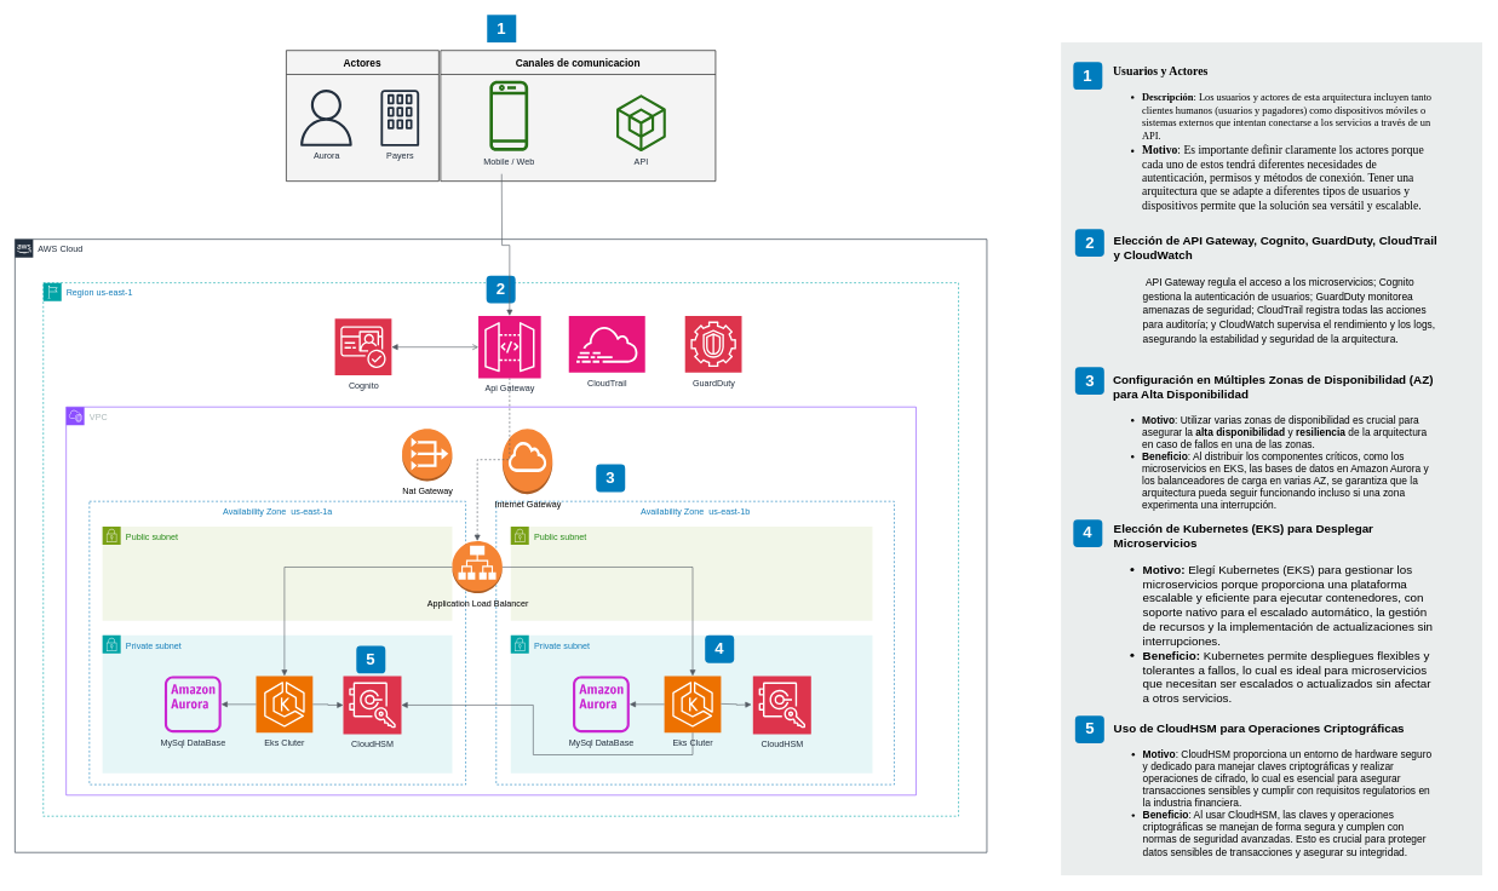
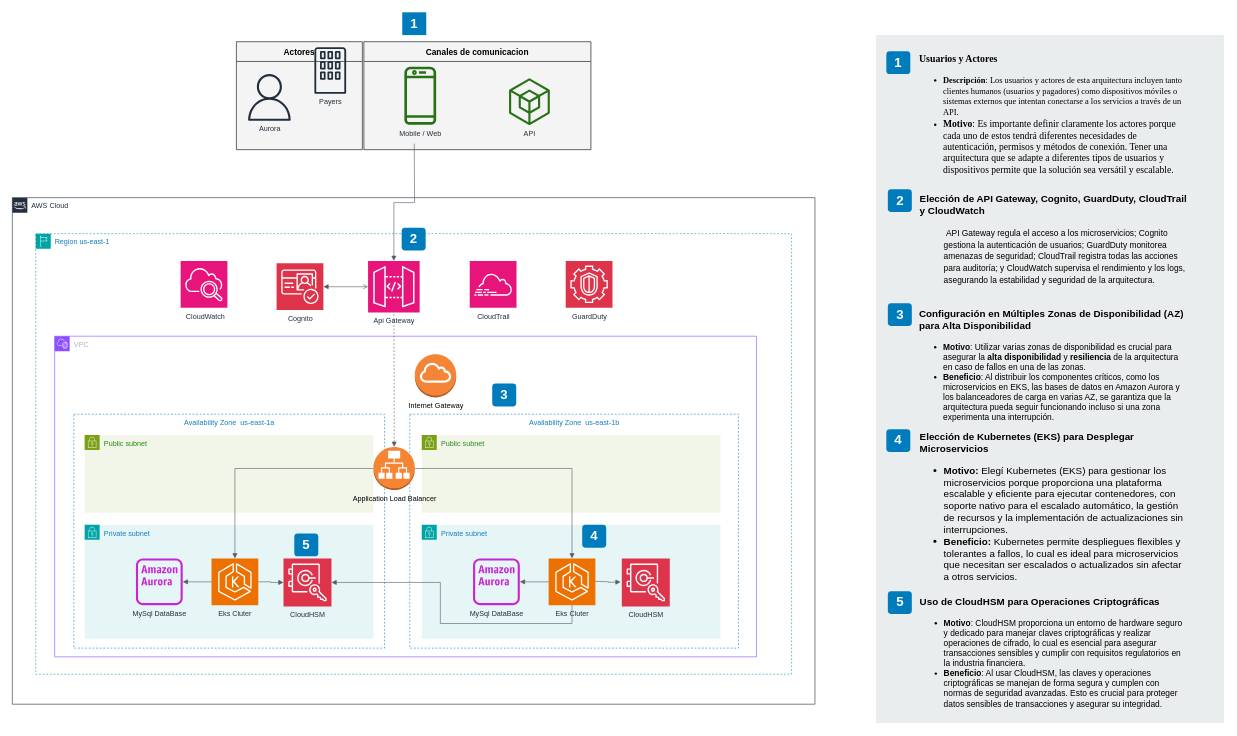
- <mxCell id="52" value="Payers" style="outlineConnect=0;fontColor=#232F3E;gradientColor=none;fillColor=#232F3E;strokeColor=none;dashed=0;verticalLabelPosition=bottom;verticalAlign=top;align=center;html=1;fontSize=12;fontStyle=0;aspect=fixed;pointerEvents=1;shape=mxgraph.aws4.corporate_data_center;labelBackgroundColor=none;" vertex="1" parent="50"><mxGeometry x="130" y="54" width="53" height="78" as="geometry" /></mxCell>
+ <mxCell id="52" value="Payers" style="outlineConnect=0;fontColor=#232F3E;gradientColor=none;fillColor=#232F3E;strokeColor=none;dashed=0;verticalLabelPosition=bottom;verticalAlign=top;align=center;html=1;fontSize=12;fontStyle=0;aspect=fixed;pointerEvents=1;shape=mxgraph.aws4.corporate_data_center;labelBackgroundColor=none;" vertex="1" parent="50"><mxGeometry x="130" y="9" width="53" height="78" as="geometry" /></mxCell>
+ <mxCell id="45" value="&amp;nbsp;CloudWatch" style="sketch=0;points=[[0,0,0],[0.25,0,0],[0.5,0,0],[0.75,0,0],[1,0,0],[0,1,0],[0.25,1,0],[0.5,1,0],[0.75,1,0],[1,1,0],[0,0.25,0],[0,0.5,0],[0,0.75,0],[1,0.25,0],[1,0.5,0],[1,0.75,0]];points=[[0,0,0],[0.25,0,0],[0.5,0,0],[0.75,0,0],[1,0,0],[0,1,0],[0.25,1,0],[0.5,1,0],[0.75,1,0],[1,1,0],[0,0.25,0],[0,0.5,0],[0,0.75,0],[1,0.25,0],[1,0.5,0],[1,0.75,0]];outlineConnect=0;fontColor=#232F3E;fillColor=#E7157B;strokeColor=#ffffff;dashed=0;verticalLabelPosition=bottom;verticalAlign=top;align=center;html=1;fontSize=12;fontStyle=0;aspect=fixed;shape=mxgraph.aws4.resourceIcon;resIcon=mxgraph.aws4.cloudwatch_2;" vertex="1" parent="14"><mxGeometry x="241.5" y="45.5" width="78" height="78" as="geometry" /></mxCell>
- <mxCell id="46" value="CloudTrail" style="sketch=0;points=[[0,0,0],[0.25,0,0],[0.5,0,0],[0.75,0,0],[1,0,0],[0,1,0],[0.25,1,0],[0.5,1,0],[0.75,1,0],[1,1,0],[0,0.25,0],[0,0.5,0],[0,0.75,0],[1,0.25,0],[1,0.5,0],[1,0.75,0]];points=[[0,0,0],[0.25,0,0],[0.5,0,0],[0.75,0,0],[1,0,0],[0,1,0],[0.25,1,0],[0.5,1,0],[0.75,1,0],[1,1,0],[0,0.25,0],[0,0.5,0],[0,0.75,0],[1,0.25,0],[1,0.5,0],[1,0.75,0]];outlineConnect=0;fontColor=#232F3E;fillColor=#E7157B;strokeColor=#ffffff;dashed=0;verticalLabelPosition=bottom;verticalAlign=top;align=center;html=1;fontSize=12;fontStyle=0;aspect=fixed;shape=mxgraph.aws4.resourceIcon;resIcon=mxgraph.aws4.cloudtrail;" vertex="1" parent="14"><mxGeometry x="723.5" y="45.5" width="105" height="78" as="geometry" /></mxCell>
+ <mxCell id="46" value="CloudTrail" style="sketch=0;points=[[0,0,0],[0.25,0,0],[0.5,0,0],[0.75,0,0],[1,0,0],[0,1,0],[0.25,1,0],[0.5,1,0],[0.75,1,0],[1,1,0],[0,0.25,0],[0,0.5,0],[0,0.75,0],[1,0.25,0],[1,0.5,0],[1,0.75,0]];points=[[0,0,0],[0.25,0,0],[0.5,0,0],[0.75,0,0],[1,0,0],[0,1,0],[0.25,1,0],[0.5,1,0],[0.75,1,0],[1,1,0],[0,0.25,0],[0,0.5,0],[0,0.75,0],[1,0.25,0],[1,0.5,0],[1,0.75,0]];outlineConnect=0;fontColor=#232F3E;fillColor=#E7157B;strokeColor=#ffffff;dashed=0;verticalLabelPosition=bottom;verticalAlign=top;align=center;html=1;fontSize=12;fontStyle=0;aspect=fixed;shape=mxgraph.aws4.resourceIcon;resIcon=mxgraph.aws4.cloudtrail;" vertex="1" parent="14"><mxGeometry x="723.5" y="45.5" width="78" height="78" as="geometry" /></mxCell>
- <mxCell id="42" value="Api Gateway" style="sketch=0;points=[[0,0,0],[0.25,0,0],[0.5,0,0],[0.75,0,0],[1,0,0],[0,1,0],[0.25,1,0],[0.5,1,0],[0.75,1,0],[1,1,0],[0,0.25,0],[0,0.5,0],[0,0.75,0],[1,0.25,0],[1,0.5,0],[1,0.75,0]];outlineConnect=0;fontColor=#232F3E;fillColor=#E7157B;strokeColor=#ffffff;dashed=0;verticalLabelPosition=bottom;verticalAlign=top;align=center;html=1;fontSize=12;fontStyle=0;aspect=fixed;shape=mxgraph.aws4.resourceIcon;resIcon=mxgraph.aws4.api_gateway;" vertex="1" parent="14"><mxGeometry x="599" y="45.5" width="86" height="86" as="geometry" /></mxCell>
+ <mxCell id="42" value="Api Gateway" style="sketch=0;points=[[0,0,0],[0.25,0,0],[0.5,0,0],[0.75,0,0],[1,0,0],[0,1,0],[0.25,1,0],[0.5,1,0],[0.75,1,0],[1,1,0],[0,0.25,0],[0,0.5,0],[0,0.75,0],[1,0.25,0],[1,0.5,0],[1,0.75,0]];outlineConnect=0;fontColor=#232F3E;fillColor=#E7157B;strokeColor=#ffffff;dashed=0;verticalLabelPosition=bottom;verticalAlign=top;align=center;html=1;fontSize=12;fontStyle=0;aspect=fixed;shape=mxgraph.aws4.resourceIcon;resIcon=mxgraph.aws4.api_gateway;" vertex="1" parent="14"><mxGeometry x="554" y="45.5" width="86" height="86" as="geometry" /></mxCell>
- <mxCell id="22" value="Nat Gateway" style="outlineConnect=0;dashed=0;verticalLabelPosition=bottom;verticalAlign=top;align=center;html=1;shape=mxgraph.aws3.vpc_nat_gateway;fillColor=#F58534;gradientColor=none;" vertex="1" parent="15"><mxGeometry x="462.5" y="30" width="69" height="72" as="geometry" /></mxCell>
- <mxCell id="21" value="Internet Gateway" style="outlineConnect=0;dashed=0;verticalLabelPosition=bottom;verticalAlign=top;align=center;html=1;shape=mxgraph.aws3.internet_gateway;fillColor=#F58536;gradientColor=none;" vertex="1" parent="15"><mxGeometry x="600.5" y="30" width="69" height="90" as="geometry" /></mxCell>
+ <mxCell id="21" value="Internet Gateway" style="outlineConnect=0;dashed=0;verticalLabelPosition=bottom;verticalAlign=top;align=center;html=1;shape=mxgraph.aws3.internet_gateway;fillColor=#F58536;gradientColor=none;" vertex="1" parent="15"><mxGeometry x="600.5" y="30" width="69" height="72" as="geometry" /></mxCell>
